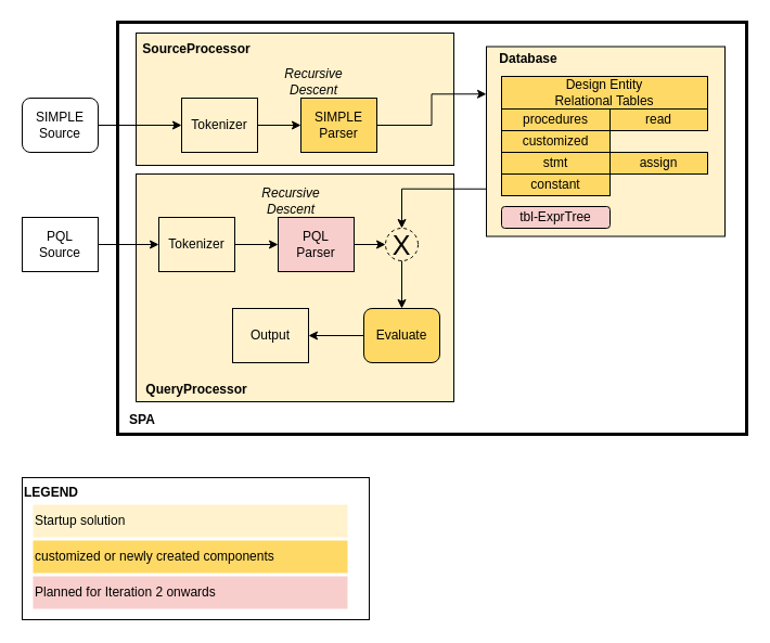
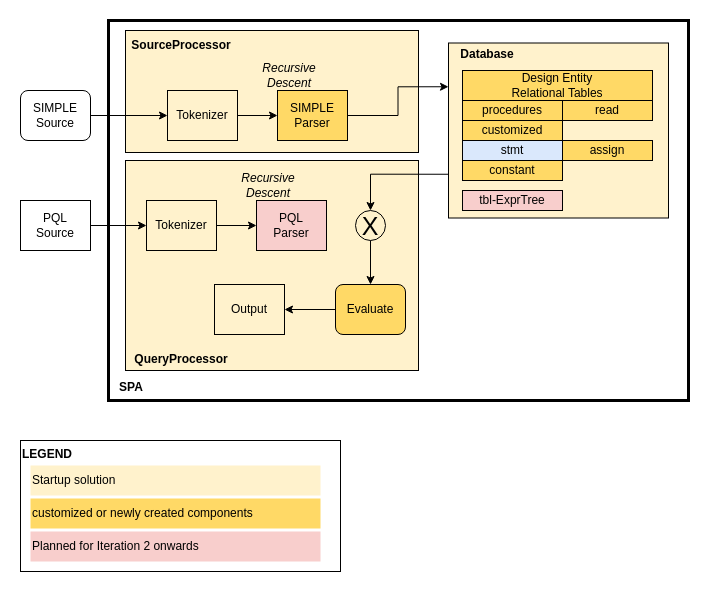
- <mxCell id="34" value="stmt" style="rounded=0;whiteSpace=wrap;html=1;fillColor=#FFD966;container=0;" parent="28" vertex="1"><mxGeometry x="5" y="101" width="100" height="20" as="geometry" /></mxCell>
+ <mxCell id="34" value="stmt" style="rounded=0;whiteSpace=wrap;html=1;fillColor=#dae8fc;container=0;" parent="28" vertex="1"><mxGeometry x="5" y="101" width="100" height="20" as="geometry" /></mxCell>
- <mxCell id="30" value="tbl-ExprTree" style="whiteSpace=wrap;html=1;fillColor=#F8CECC;container=0;rounded=1;" parent="28" vertex="1"><mxGeometry x="5" y="151" width="100" height="20" as="geometry" /></mxCell>
+ <mxCell id="30" value="tbl-ExprTree" style="rounded=0;whiteSpace=wrap;html=1;fillColor=#F8CECC;container=0;" parent="28" vertex="1"><mxGeometry x="5" y="151" width="100" height="20" as="geometry" /></mxCell>
- <mxCell id="15" value="" style="edgeStyle=orthogonalEdgeStyle;rounded=0;orthogonalLoop=1;jettySize=auto;html=1;fontColor=#F8CECC;entryX=0;entryY=0.5;entryDx=0;entryDy=0;" parent="1" source="16" target="25" edge="1"><mxGeometry relative="1" as="geometry" /></mxCell>
- <mxCell id="25" value="X" style="ellipse;whiteSpace=wrap;html=1;aspect=fixed;fontColor=#000000;fillColor=none;fontSize=25;dashed=1;" parent="1" vertex="1"><mxGeometry x="355" y="210" width="30" height="30" as="geometry" /></mxCell>
+ <mxCell id="25" value="X" style="ellipse;whiteSpace=wrap;html=1;aspect=fixed;fontColor=#000000;fillColor=none;fontSize=25;" parent="1" vertex="1"><mxGeometry x="355" y="210" width="30" height="30" as="geometry" /></mxCell>
